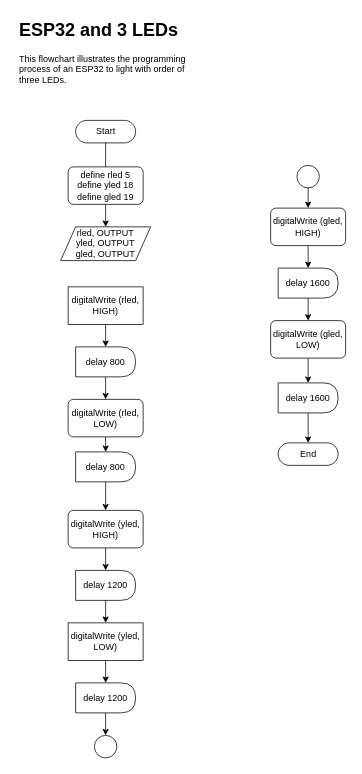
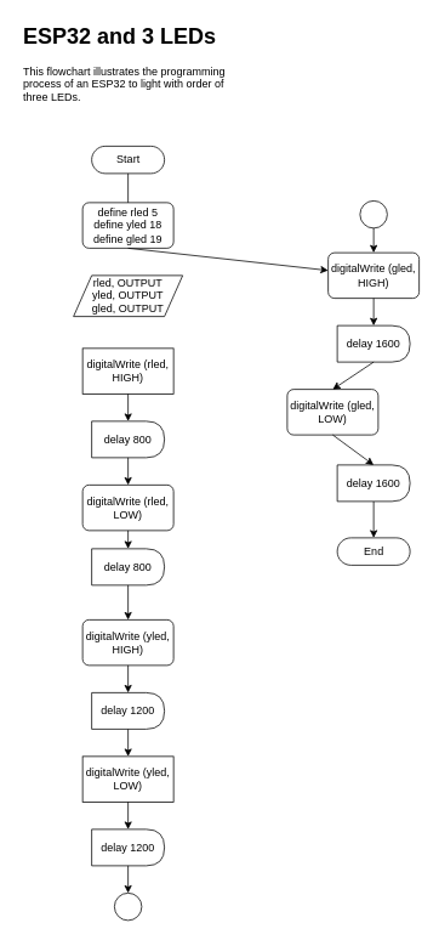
- <mxCell id="11" value="" style="endArrow=classic;html=1;rounded=0;exitX=0.5;exitY=1;exitDx=0;exitDy=0;entryX=0.5;entryY=0;entryDx=0;entryDy=0;" edge="1" parent="1" source="5" target="4"><mxGeometry width="50" height="50" relative="1" as="geometry"><mxPoint x="150" y="201.99" as="sourcePoint" /><mxPoint x="150" y="231.99" as="targetPoint" /></mxGeometry></mxCell>
+ <mxCell id="11" value="" style="endArrow=classic;html=1;rounded=0;exitX=0.5;exitY=1;exitDx=0;exitDy=0;" edge="1" parent="1" source="5" target="28"><mxGeometry width="50" height="50" relative="1" as="geometry"><mxPoint x="150" y="201.99" as="sourcePoint" /><mxPoint x="150" y="231.99" as="targetPoint" /></mxGeometry></mxCell>
- <mxCell id="30" value="digitalWrite (gled, LOW)" style="rounded=1;whiteSpace=wrap;html=1;absoluteArcSize=1;arcSize=14;strokeWidth=1;" vertex="1" parent="1"><mxGeometry x="360" y="426.99" width="100" height="50" as="geometry" /></mxCell>
+ <mxCell id="30" value="digitalWrite (gled, LOW)" style="rounded=1;whiteSpace=wrap;html=1;absoluteArcSize=1;arcSize=14;strokeWidth=1;" vertex="1" parent="1"><mxGeometry x="315" y="426.99" width="100" height="50" as="geometry" /></mxCell>
